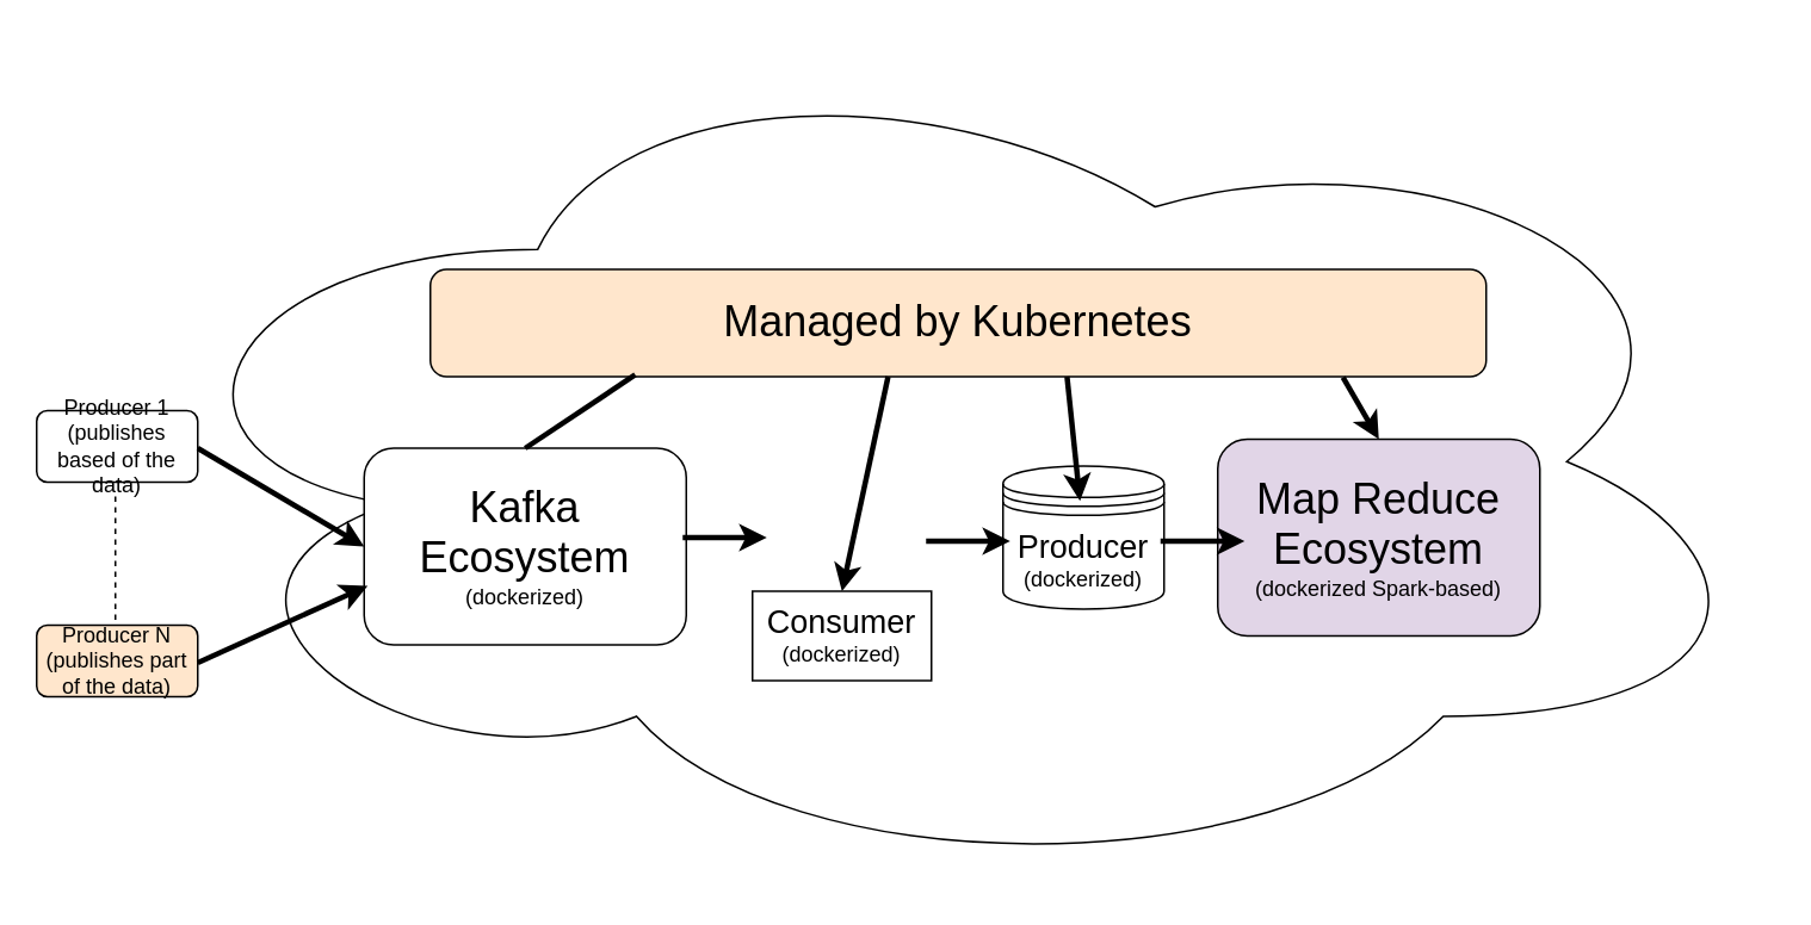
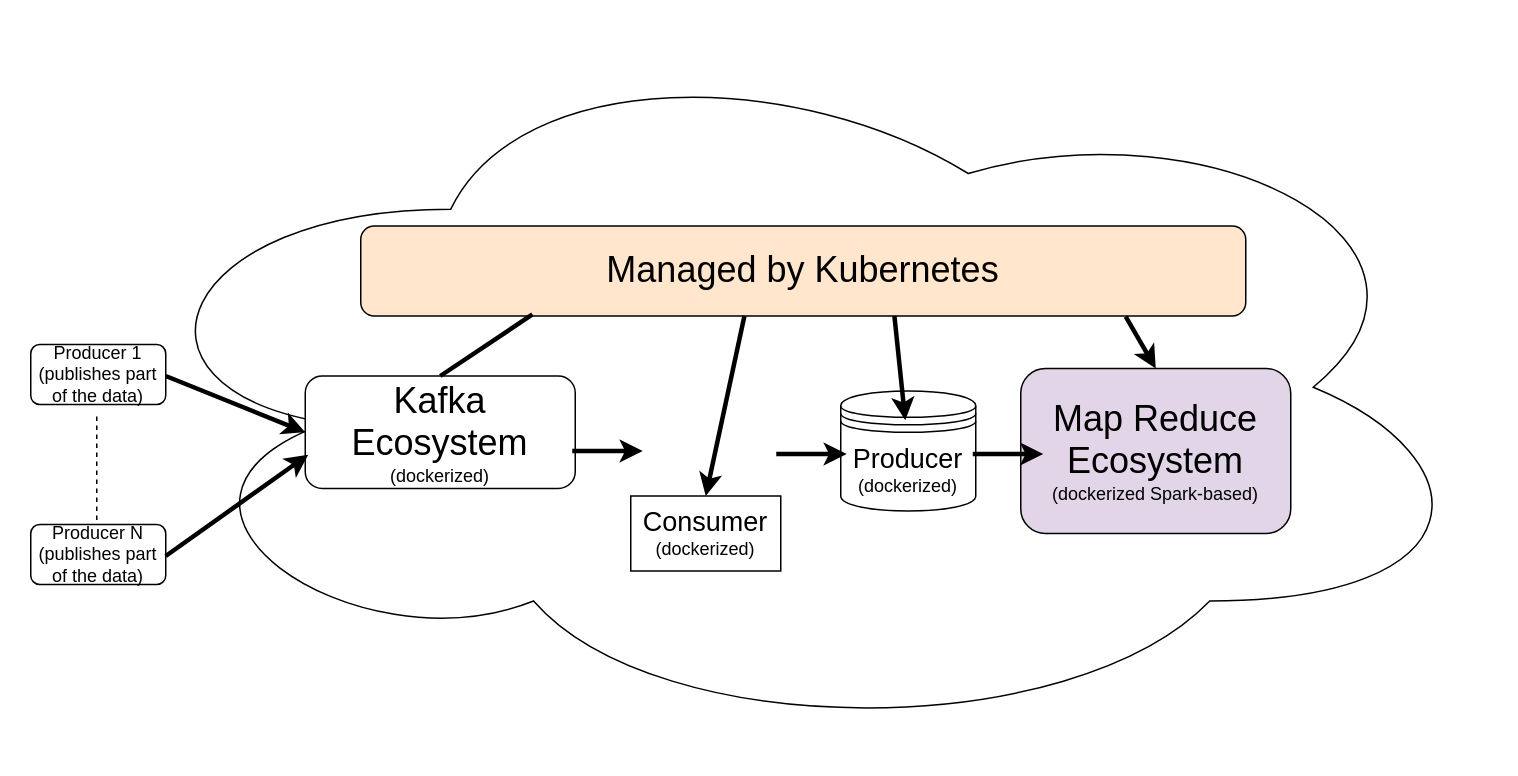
- <mxCell id="4" value="Producer 1&lt;br&gt;(publishes based of the data)" style="rounded=1;whiteSpace=wrap;html=1;" parent="3" vertex="1"><mxGeometry y="209" width="90" height="40" as="geometry" /></mxCell>
+ <mxCell id="4" value="Producer 1&lt;br&gt;(publishes part of the data)" style="rounded=1;whiteSpace=wrap;html=1;" parent="3" vertex="1"><mxGeometry y="209" width="90" height="40" as="geometry" /></mxCell>
- <mxCell id="8" value="&lt;font style=&quot;font-size: 24px&quot;&gt;Kafka Ecosystem &lt;/font&gt;&lt;font style=&quot;font-size: 12px&quot;&gt;(dockerized)&lt;/font&gt;" style="rounded=1;whiteSpace=wrap;html=1;" parent="3" vertex="1"><mxGeometry x="183" y="230" width="180" height="110" as="geometry" /></mxCell>
+ <mxCell id="8" value="&lt;font style=&quot;font-size: 24px&quot;&gt;Kafka Ecosystem &lt;/font&gt;&lt;font style=&quot;font-size: 12px&quot;&gt;(dockerized)&lt;/font&gt;" style="rounded=1;whiteSpace=wrap;html=1;" parent="3" vertex="1"><mxGeometry x="183" y="230" width="180" height="75" as="geometry" /></mxCell>
- <mxCell id="5" value="Producer N&lt;br&gt;(publishes part of the data)" style="rounded=1;whiteSpace=wrap;html=1;fillColor=#ffe6cc;" parent="3" vertex="1"><mxGeometry y="329" width="90" height="40" as="geometry" /></mxCell>
+ <mxCell id="5" value="Producer N&lt;br&gt;(publishes part of the data)" style="rounded=1;whiteSpace=wrap;html=1;" parent="3" vertex="1"><mxGeometry y="329" width="90" height="40" as="geometry" /></mxCell>
